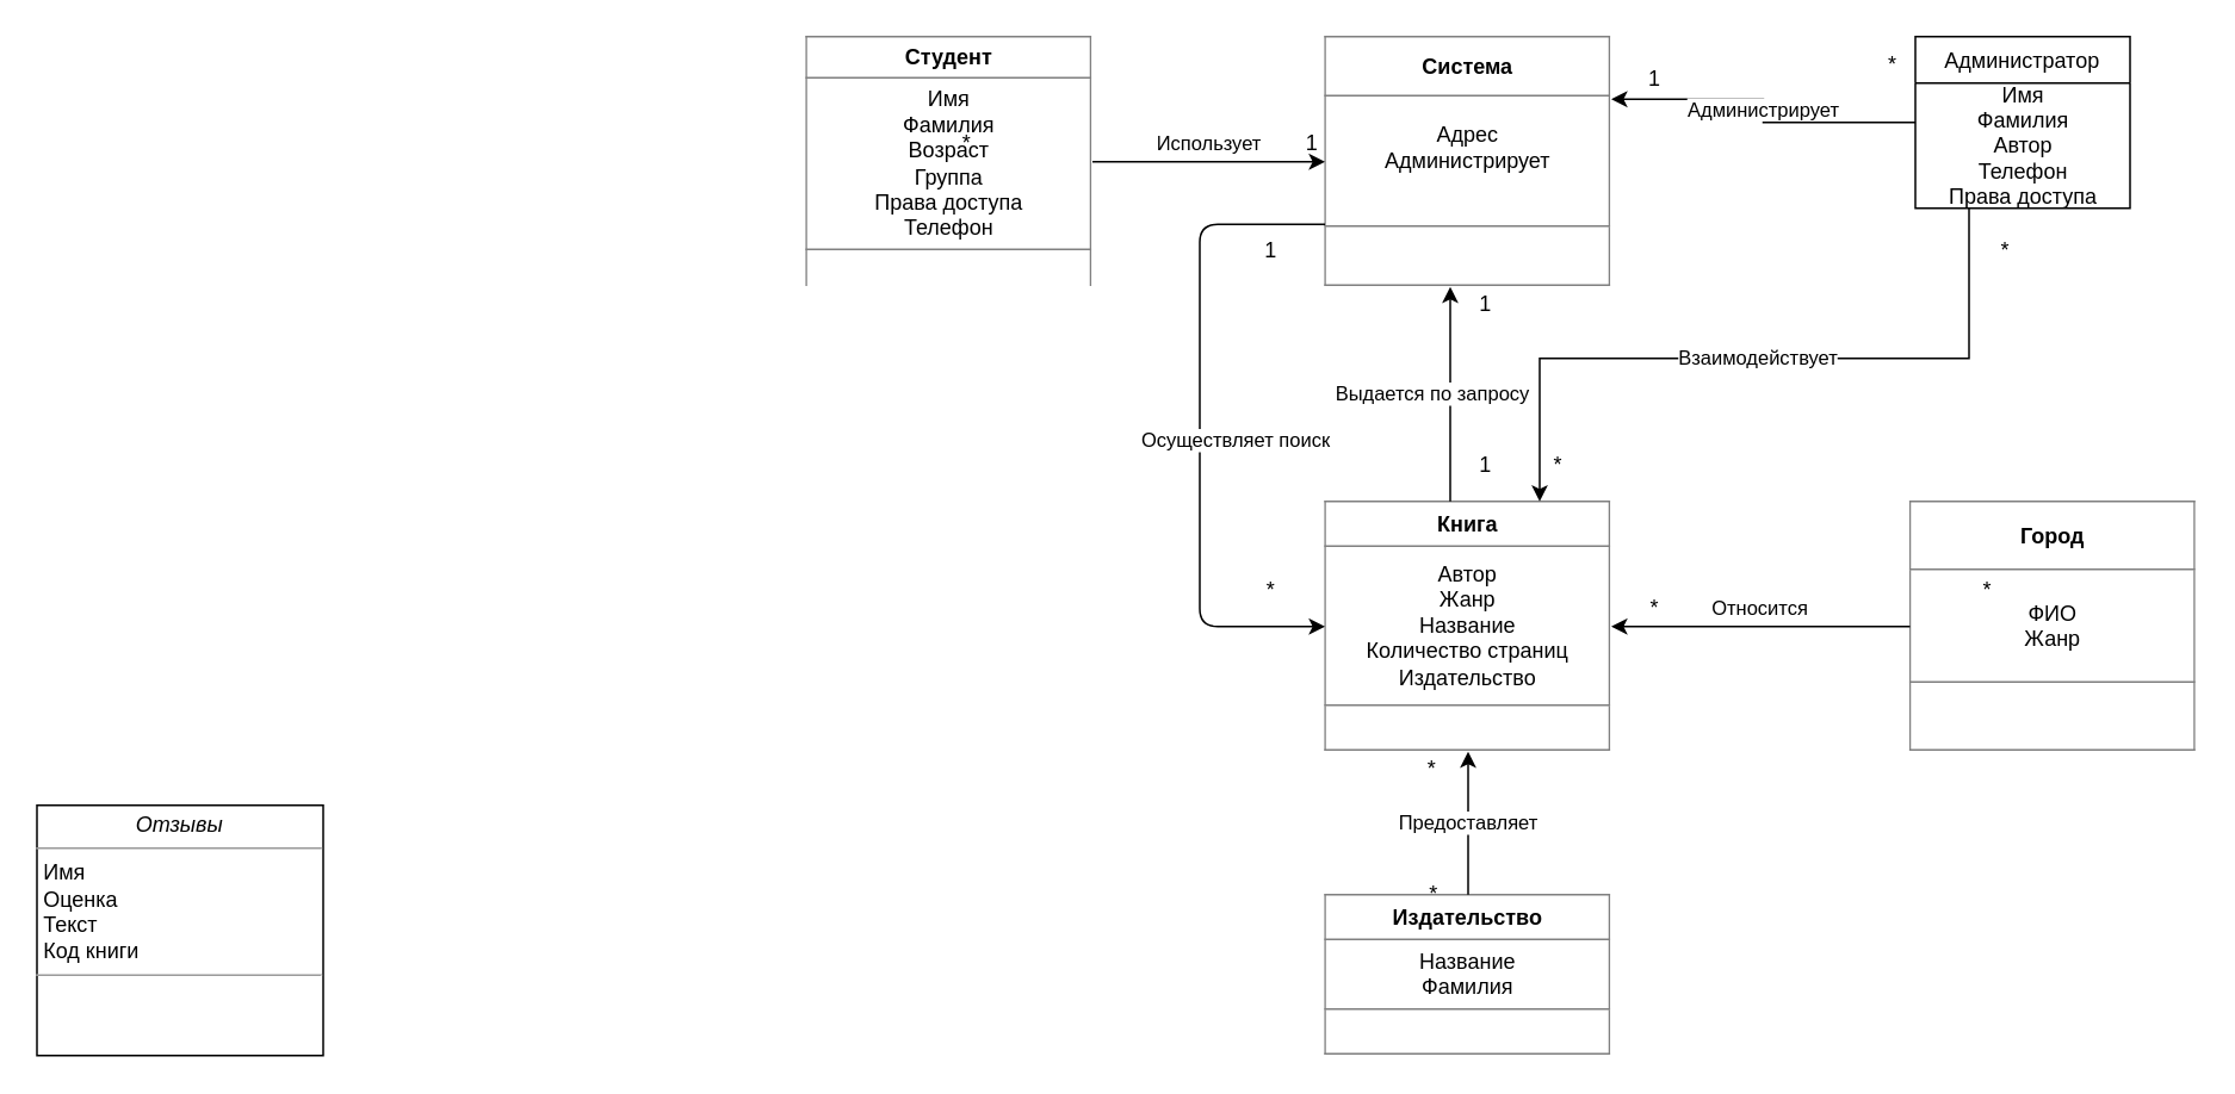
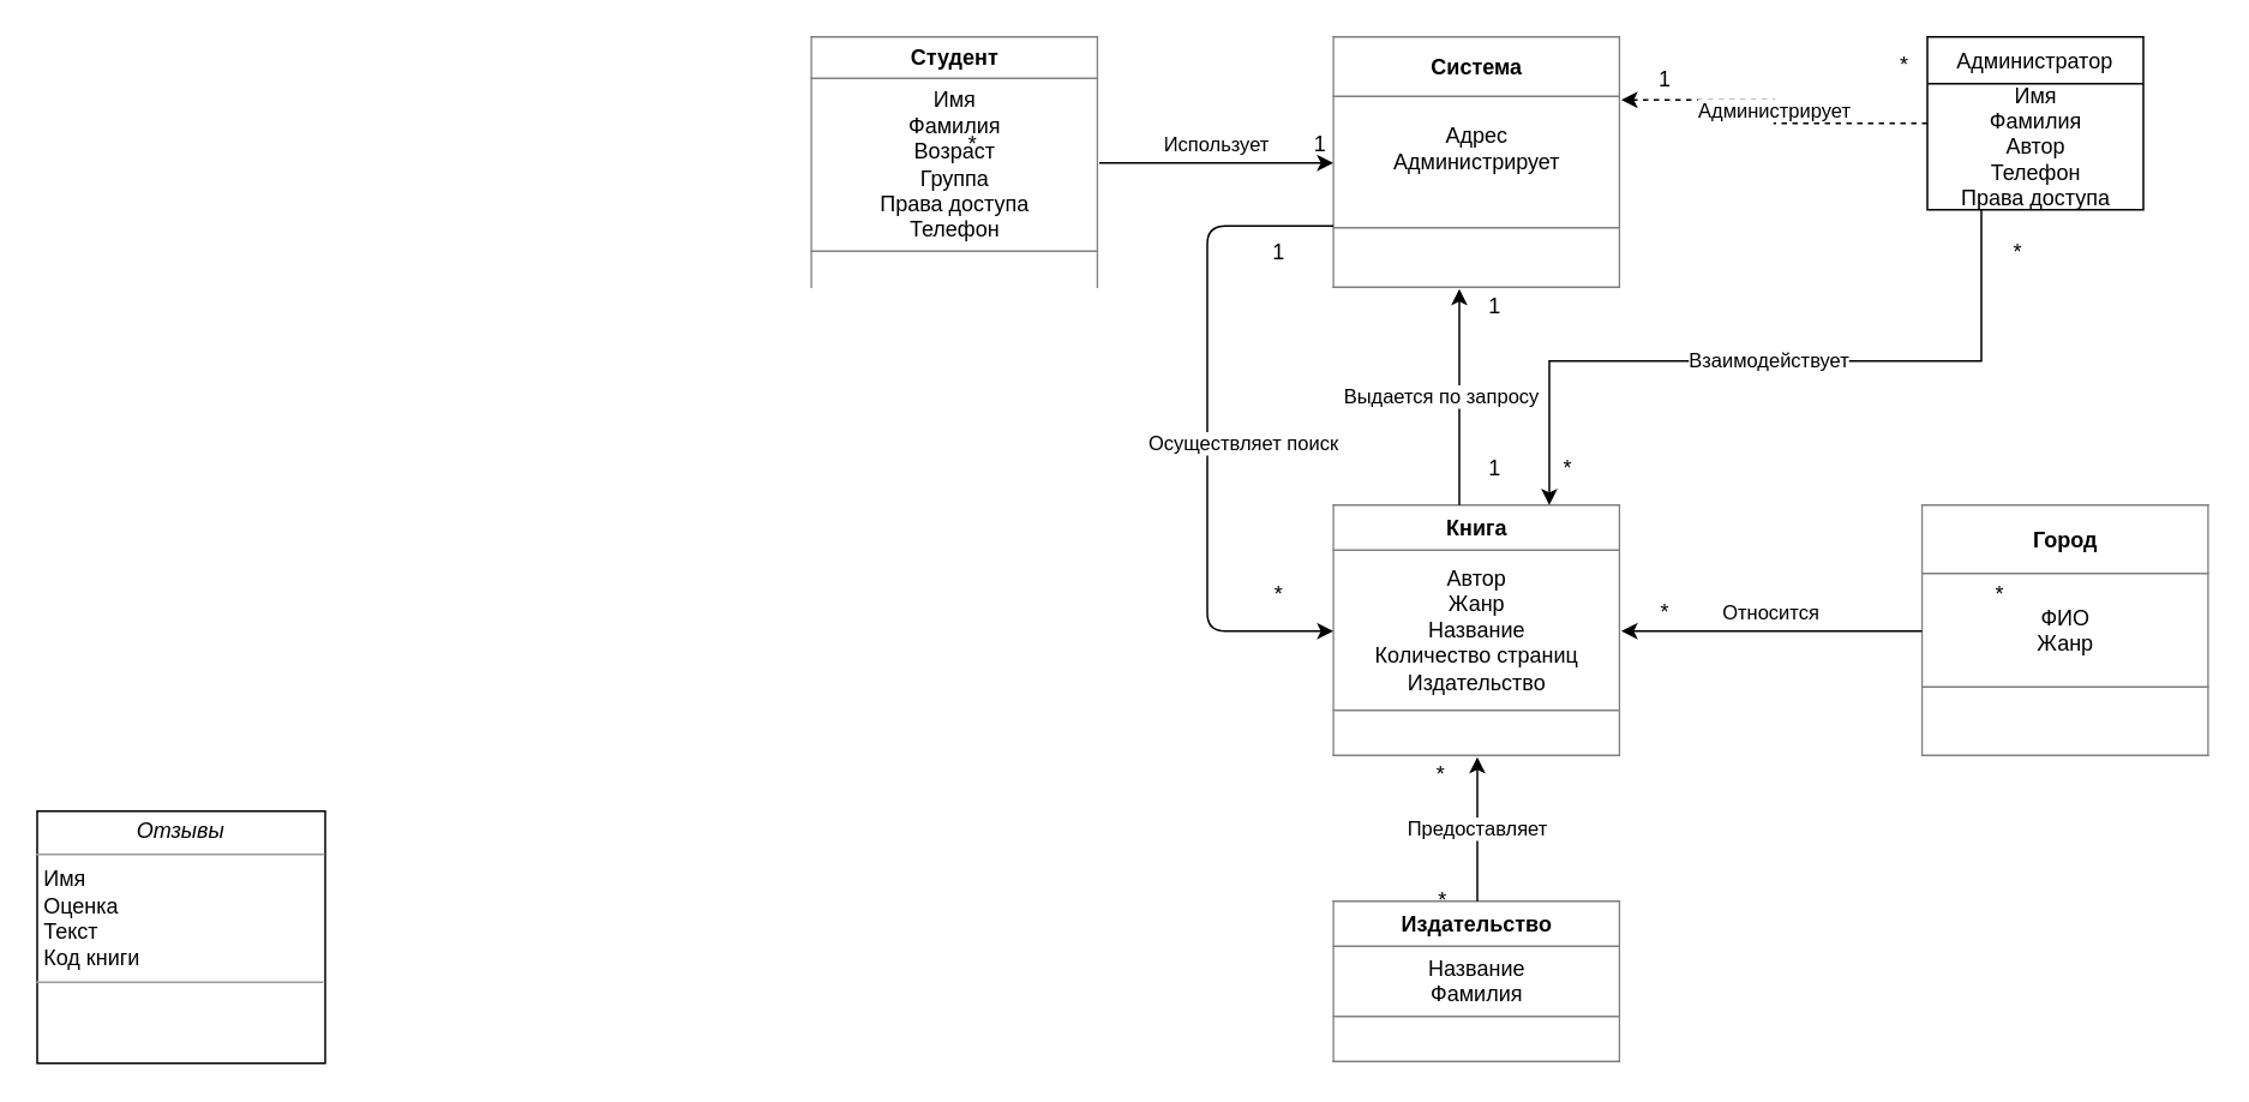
- <mxCell id="22" value="Администрирует" style="edgeStyle=orthogonalEdgeStyle;rounded=0;orthogonalLoop=1;jettySize=auto;html=1;exitX=0;exitY=0.5;exitDx=0;exitDy=0;entryX=1;entryY=0.25;entryDx=0;entryDy=0;" parent="1" source="23" target="3" edge="1"><mxGeometry relative="1" as="geometry" /></mxCell>
+ <mxCell id="22" value="Администрирует" style="edgeStyle=orthogonalEdgeStyle;rounded=0;orthogonalLoop=1;jettySize=auto;html=1;exitX=0;exitY=0.5;exitDx=0;exitDy=0;entryX=1;entryY=0.25;entryDx=0;entryDy=0;dashed=1;" parent="1" source="23" target="3" edge="1"><mxGeometry relative="1" as="geometry" /></mxCell>
